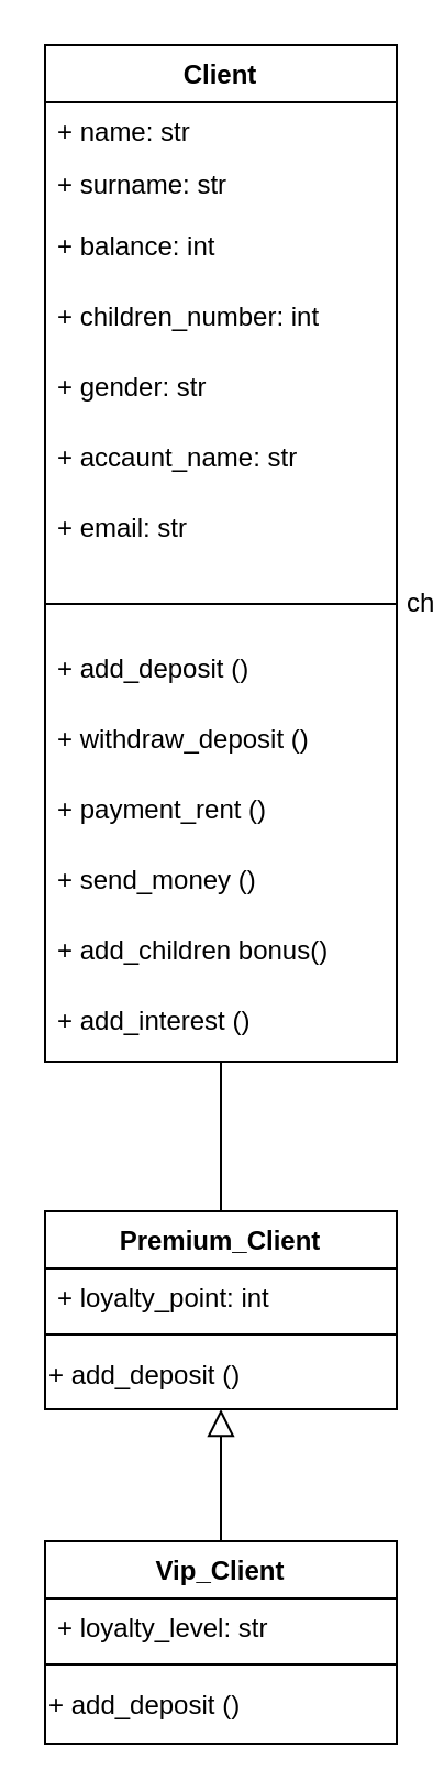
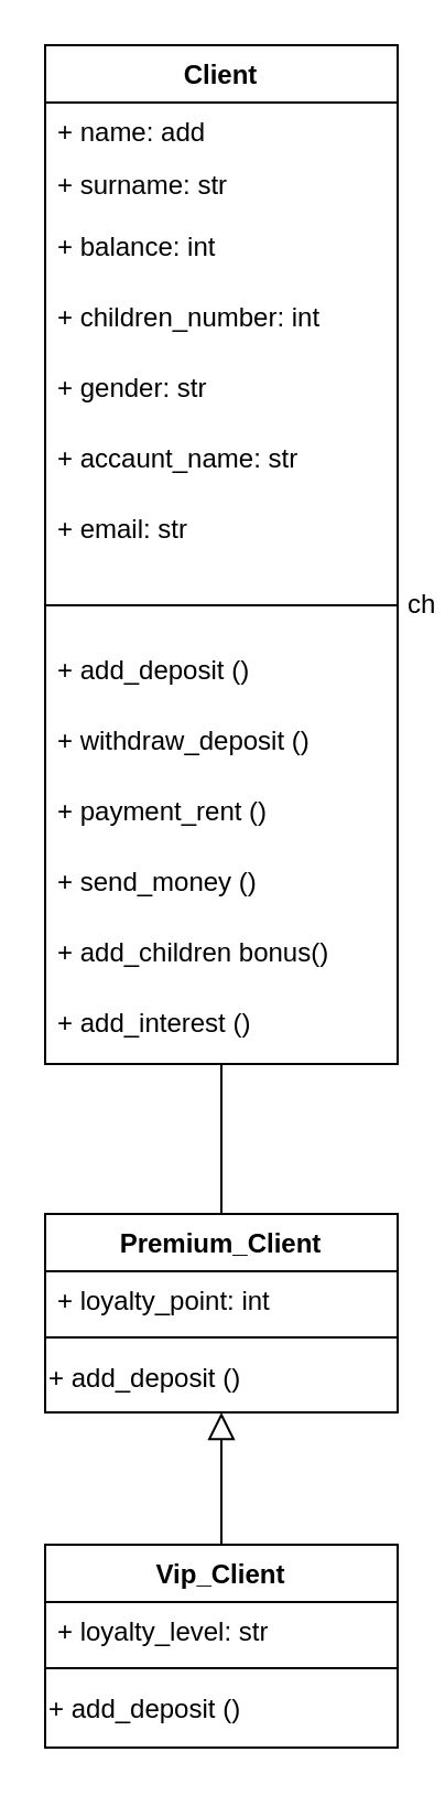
- <mxCell id="3" value="+ name: str" style="text;align=left;verticalAlign=top;spacingLeft=4;spacingRight=4;overflow=hidden;rotatable=0;points=[[0,0.5],[1,0.5]];portConstraint=eastwest;rounded=0;shadow=0;html=0;" parent="2" vertex="1"><mxGeometry y="26" width="160" height="24" as="geometry" /></mxCell>
+ <mxCell id="3" value="+ name: add" style="text;align=left;verticalAlign=top;spacingLeft=4;spacingRight=4;overflow=hidden;rotatable=0;points=[[0,0.5],[1,0.5]];portConstraint=eastwest;rounded=0;shadow=0;html=0;" parent="2" vertex="1"><mxGeometry y="26" width="160" height="24" as="geometry" /></mxCell>
